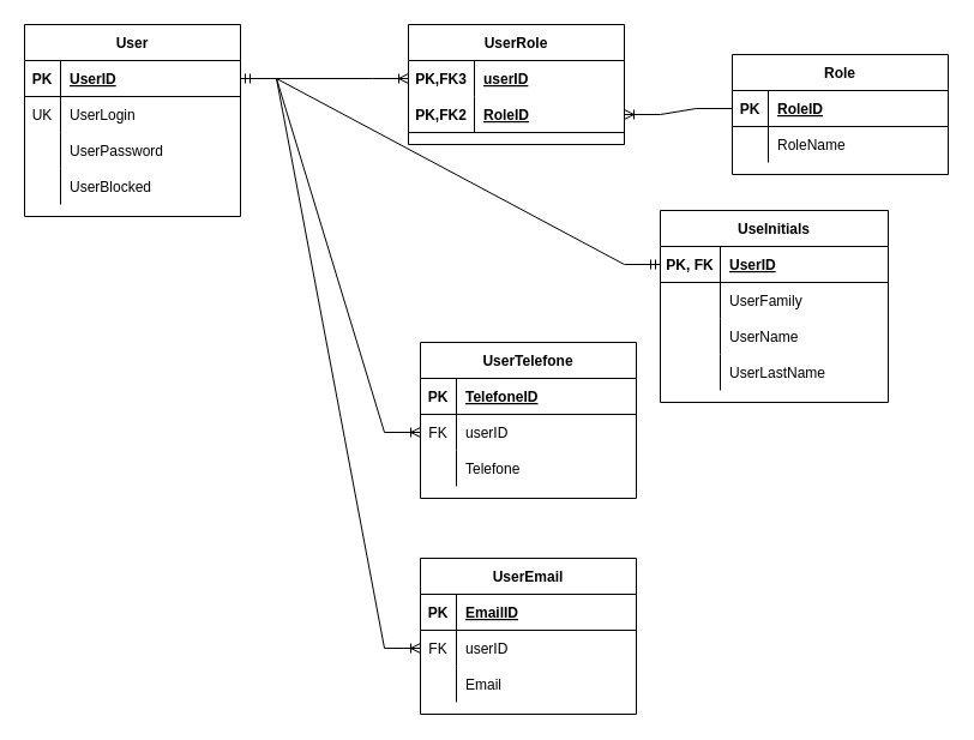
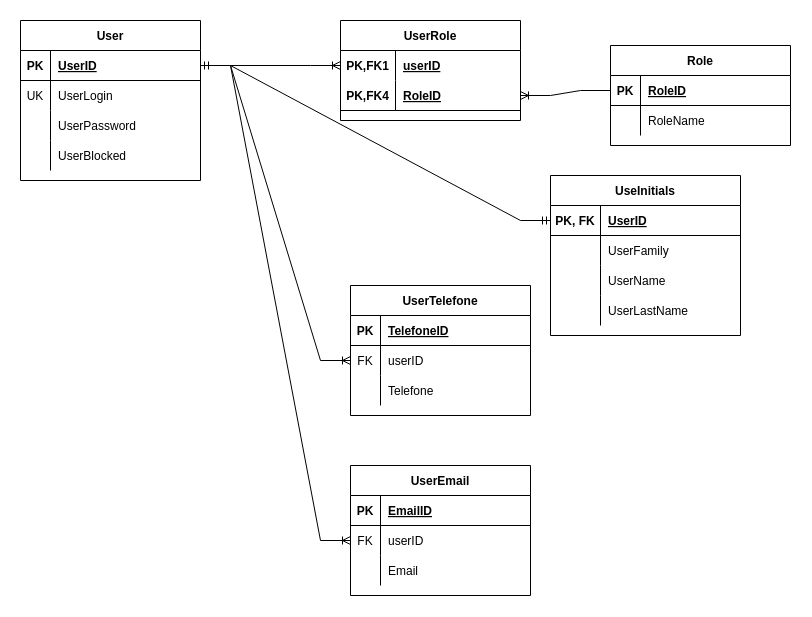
- <mxCell id="24" value="PK,FK3" style="shape=partialRectangle;connectable=0;fillColor=none;top=0;left=0;bottom=0;right=0;fontStyle=1;overflow=hidden;" vertex="1" parent="23"><mxGeometry width="55" height="30" as="geometry"><mxRectangle width="55" height="30" as="alternateBounds" /></mxGeometry></mxCell>
+ <mxCell id="24" value="PK,FK1" style="shape=partialRectangle;connectable=0;fillColor=none;top=0;left=0;bottom=0;right=0;fontStyle=1;overflow=hidden;" vertex="1" parent="23"><mxGeometry width="55" height="30" as="geometry"><mxRectangle width="55" height="30" as="alternateBounds" /></mxGeometry></mxCell>
- <mxCell id="27" value="PK,FK2" style="shape=partialRectangle;connectable=0;fillColor=none;top=0;left=0;bottom=0;right=0;fontStyle=1;overflow=hidden;" vertex="1" parent="26"><mxGeometry width="55" height="30" as="geometry"><mxRectangle width="55" height="30" as="alternateBounds" /></mxGeometry></mxCell>
+ <mxCell id="27" value="PK,FK4" style="shape=partialRectangle;connectable=0;fillColor=none;top=0;left=0;bottom=0;right=0;fontStyle=1;overflow=hidden;" vertex="1" parent="26"><mxGeometry width="55" height="30" as="geometry"><mxRectangle width="55" height="30" as="alternateBounds" /></mxGeometry></mxCell>
